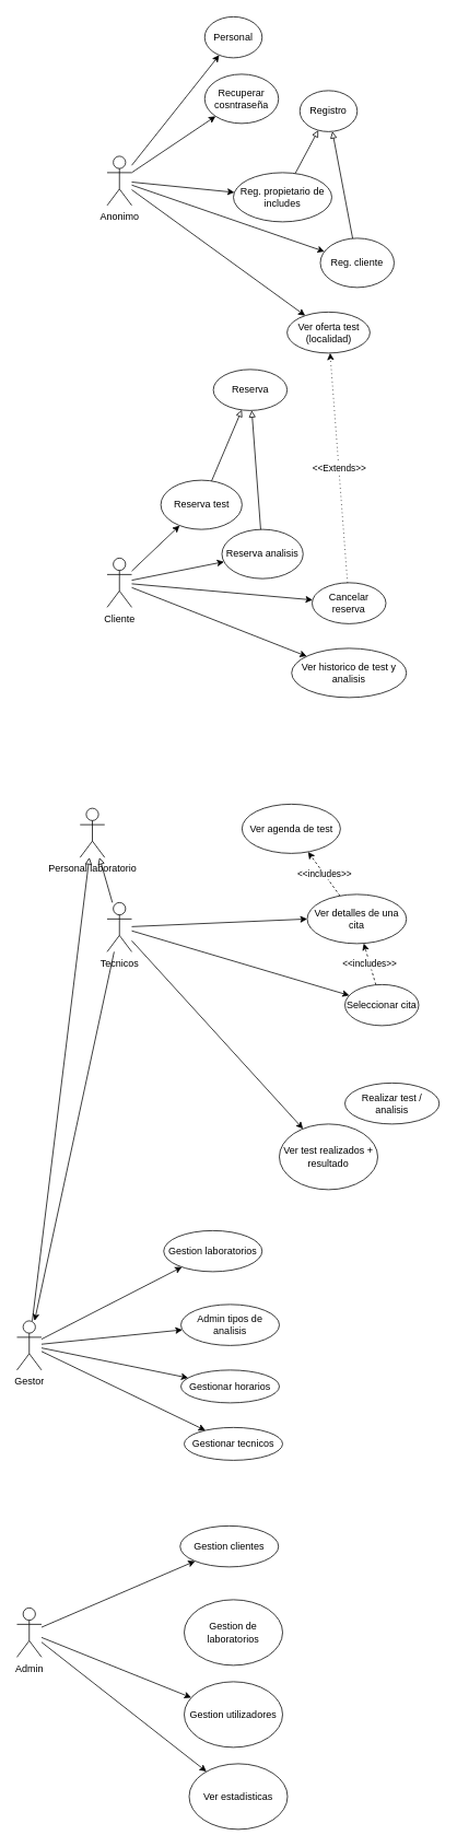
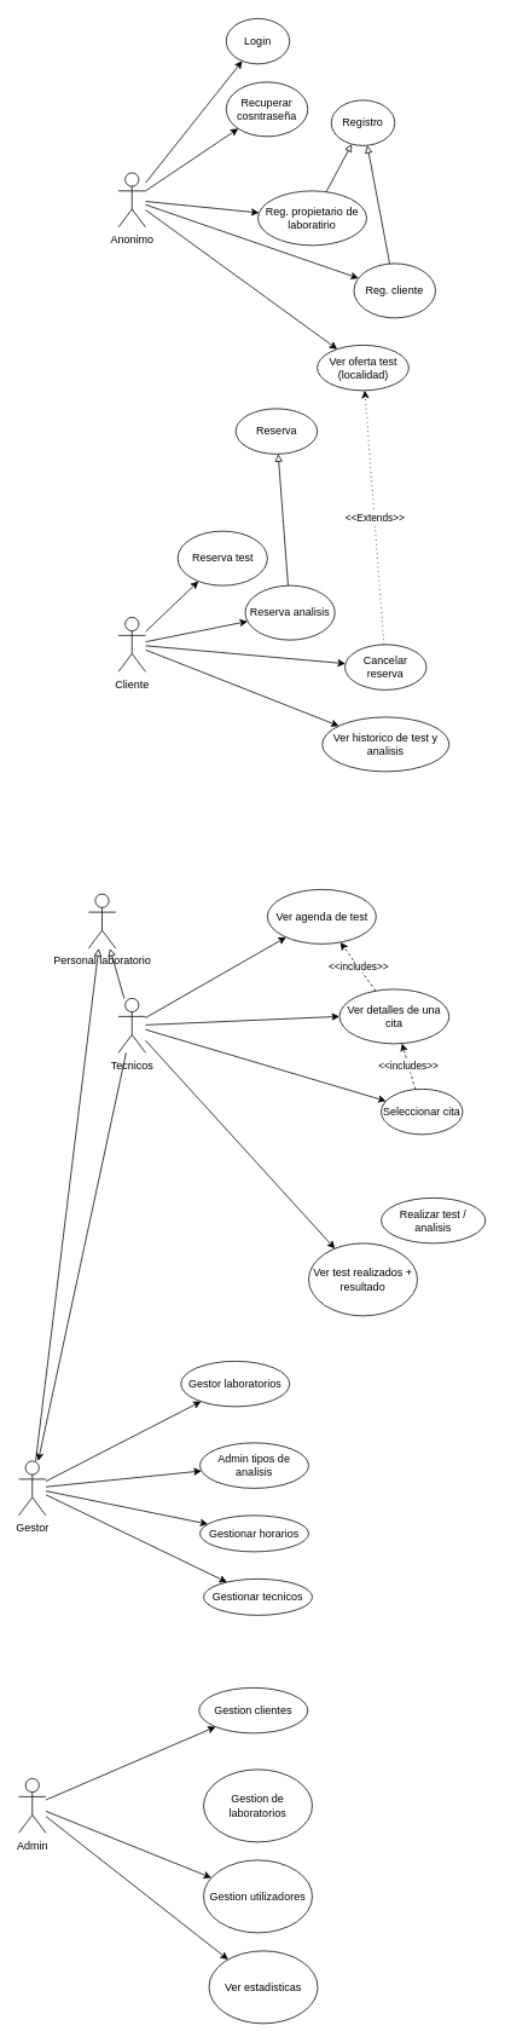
- <mxCell id="8" value="Personal" style="ellipse;whiteSpace=wrap;html=1;" parent="1" vertex="1"><mxGeometry x="249" y="20" width="70" height="50" as="geometry" /></mxCell>
+ <mxCell id="8" value="Login" style="ellipse;whiteSpace=wrap;html=1;" parent="1" vertex="1"><mxGeometry x="249" y="20" width="70" height="50" as="geometry" /></mxCell>
- <mxCell id="15" value="Reg. propietario de includes" style="ellipse;whiteSpace=wrap;html=1;" parent="1" vertex="1"><mxGeometry x="284" y="210" width="120" height="60" as="geometry" /></mxCell>
+ <mxCell id="15" value="Reg. propietario de laboratirio" style="ellipse;whiteSpace=wrap;html=1;" parent="1" vertex="1"><mxGeometry x="284" y="210" width="120" height="60" as="geometry" /></mxCell>
- <mxCell id="26" style="edgeStyle=none;rounded=0;orthogonalLoop=1;jettySize=auto;html=1;endArrow=block;endFill=0;strokeWidth=1;" parent="1" source="23" target="22" edge="1"><mxGeometry relative="1" as="geometry"><mxPoint x="264.728" y="620.232" as="sourcePoint" /><mxPoint x="239.997" y="489.775" as="targetPoint" /></mxGeometry></mxCell>
+ <mxCell id="38" style="edgeStyle=none;rounded=0;orthogonalLoop=1;jettySize=auto;html=1;endArrow=classic;endFill=1;strokeWidth=1;" parent="1" source="43" target="44" edge="1"><mxGeometry relative="1" as="geometry" /></mxCell>
- <mxCell id="51" value="Gestion laboratorios" style="ellipse;whiteSpace=wrap;html=1;" parent="1" vertex="1"><mxGeometry x="199" y="1500" width="120" height="50" as="geometry" /></mxCell>
+ <mxCell id="51" value="Gestor laboratorios" style="ellipse;whiteSpace=wrap;html=1;" parent="1" vertex="1"><mxGeometry x="199" y="1500" width="120" height="50" as="geometry" /></mxCell>
